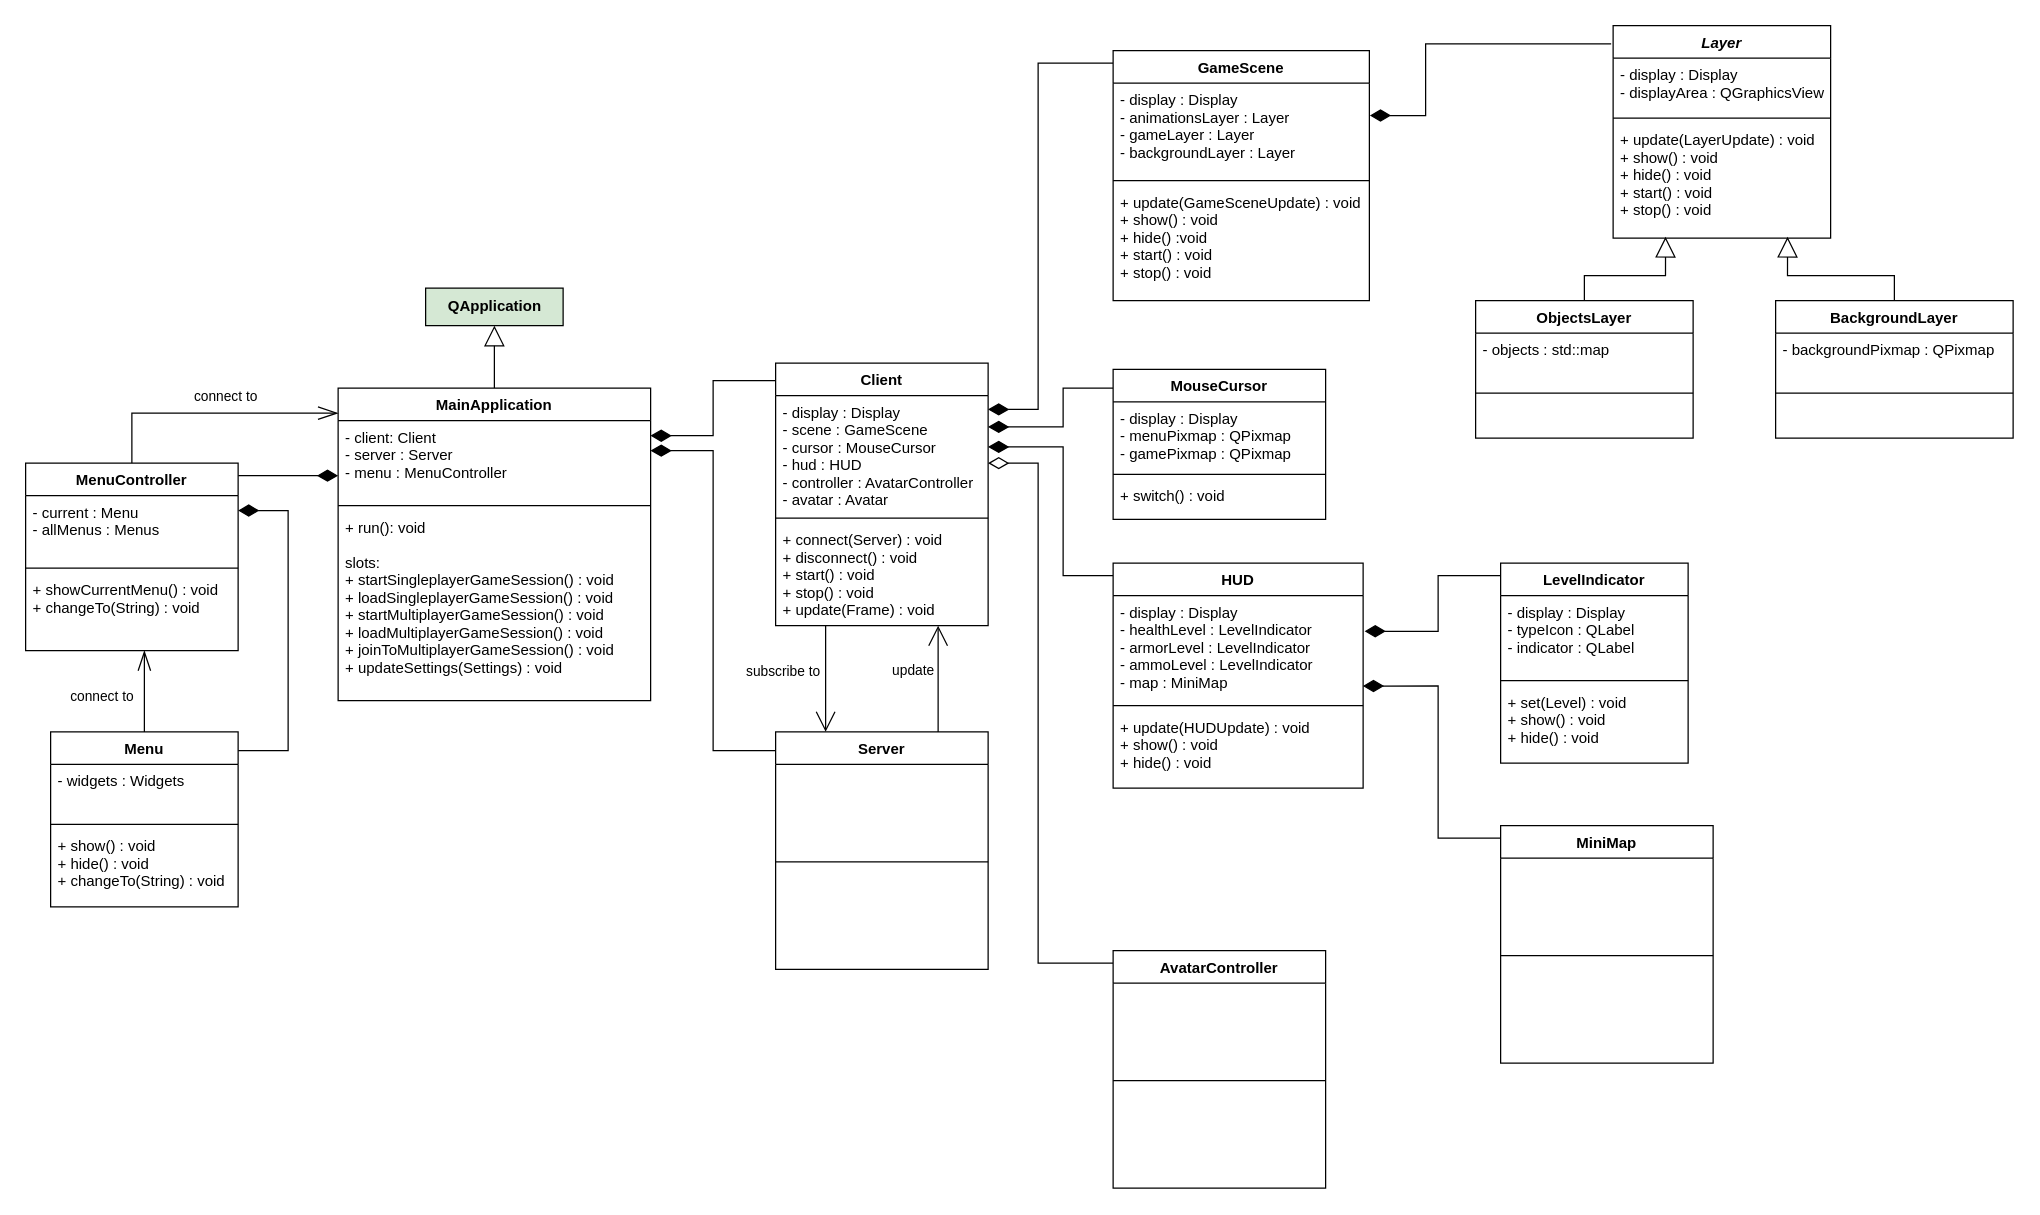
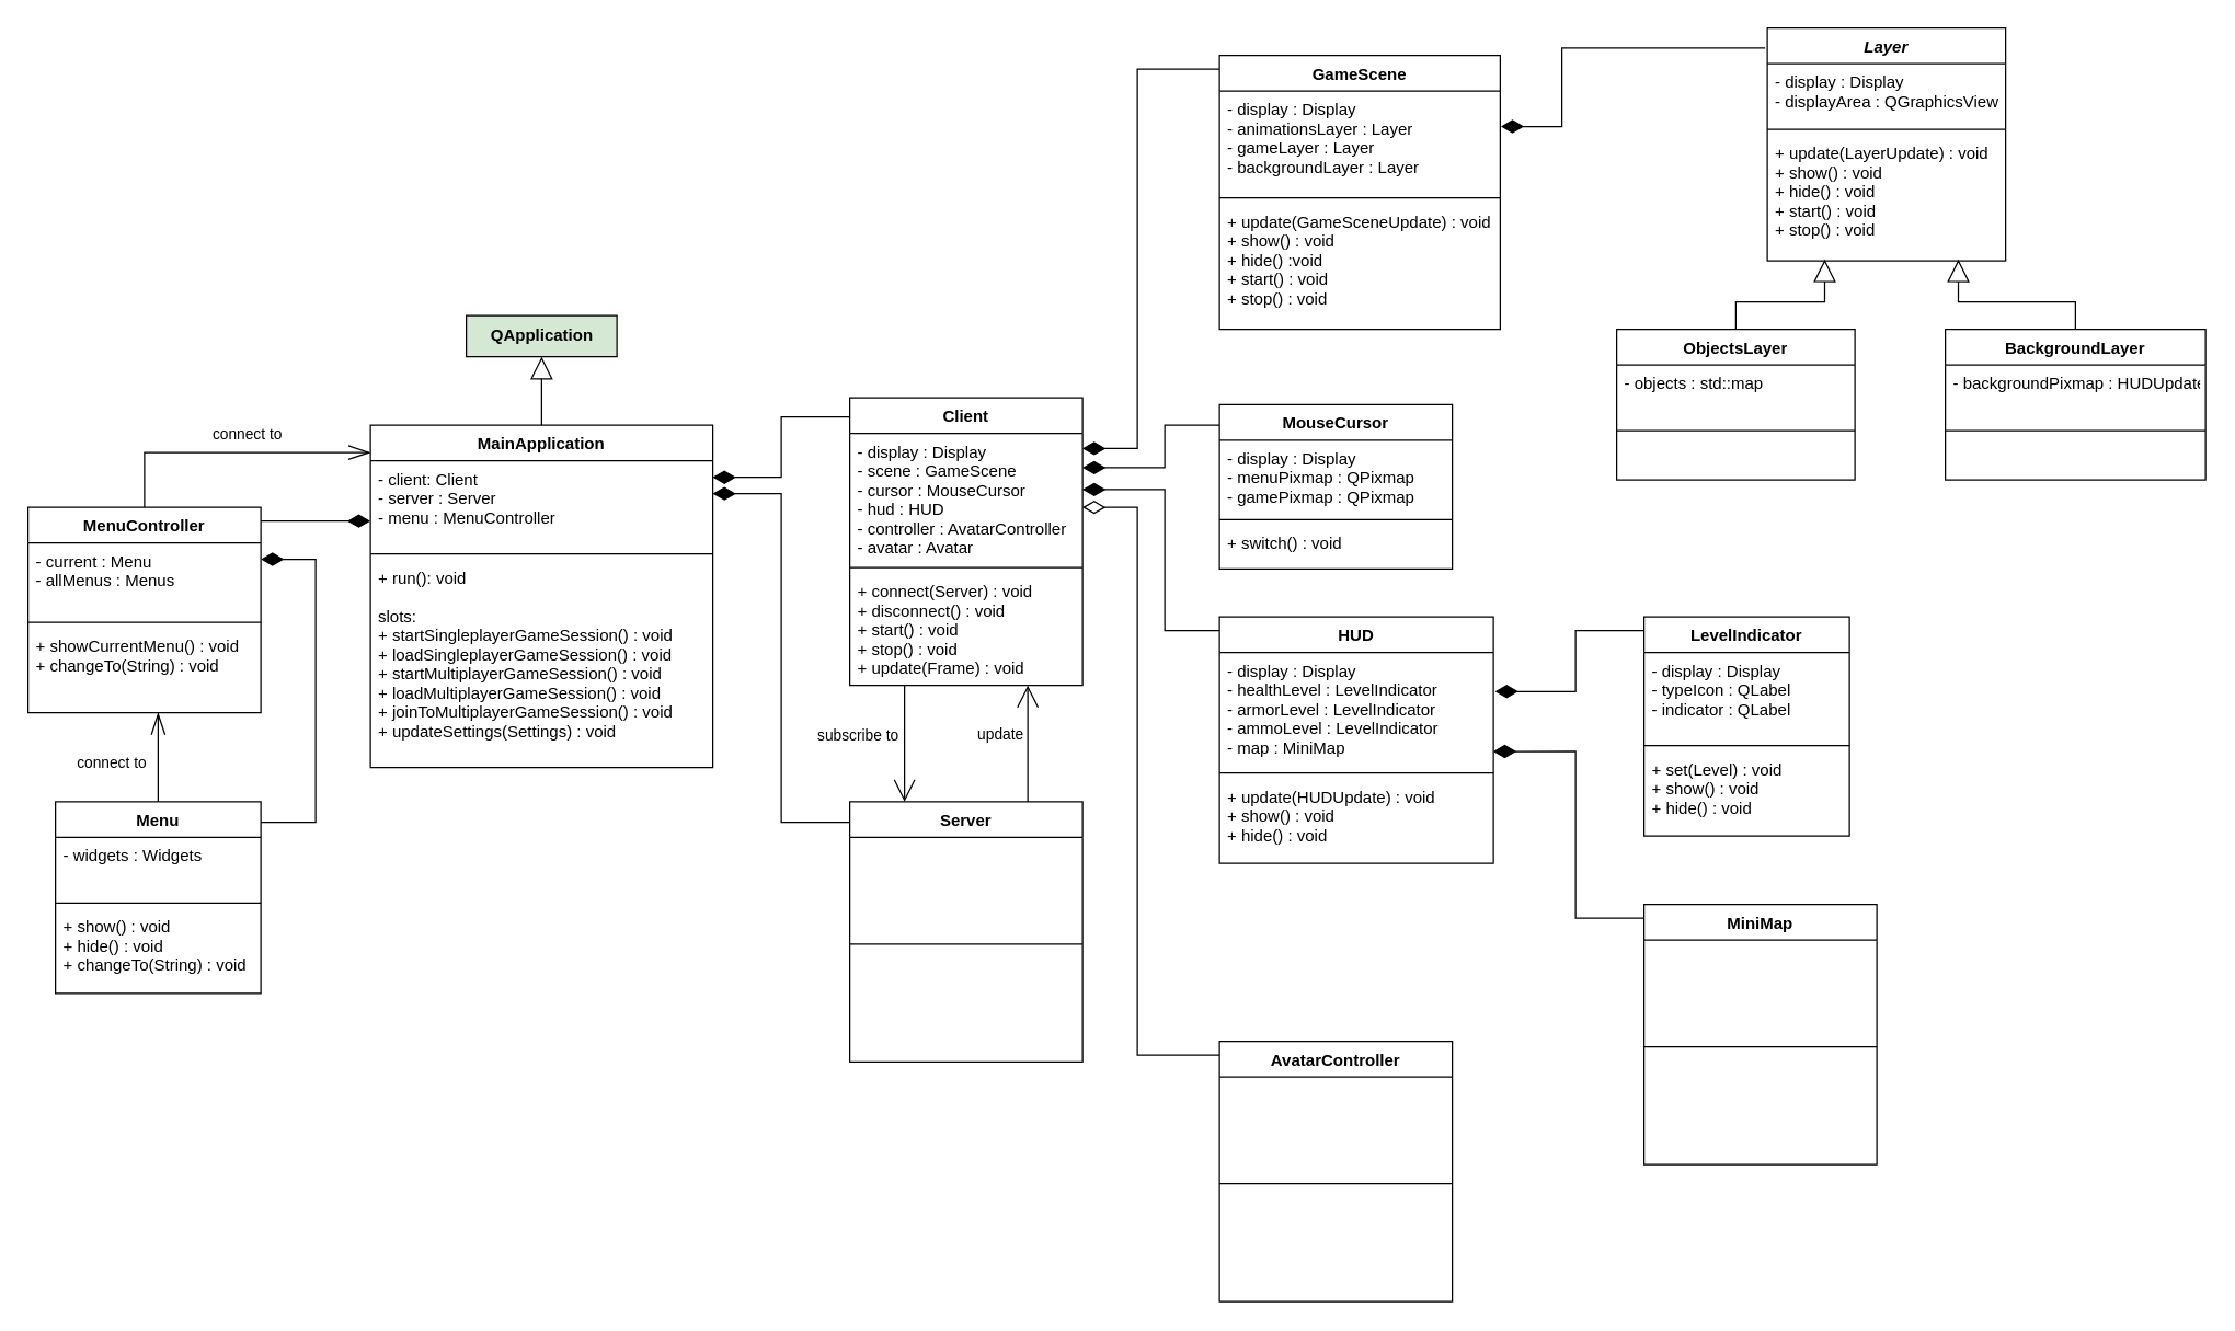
- <mxCell id="77" value="- backgroundPixmap : QPixmap" style="text;strokeColor=none;fillColor=none;align=left;verticalAlign=top;spacingLeft=4;spacingRight=4;overflow=hidden;rotatable=0;points=[[0,0.5],[1,0.5]];portConstraint=eastwest;" vertex="1" parent="76"><mxGeometry y="26" width="190" height="44" as="geometry" /></mxCell>
+ <mxCell id="77" value="- backgroundPixmap : HUDUpdate" style="text;strokeColor=none;fillColor=none;align=left;verticalAlign=top;spacingLeft=4;spacingRight=4;overflow=hidden;rotatable=0;points=[[0,0.5],[1,0.5]];portConstraint=eastwest;" vertex="1" parent="76"><mxGeometry y="26" width="190" height="44" as="geometry" /></mxCell>
